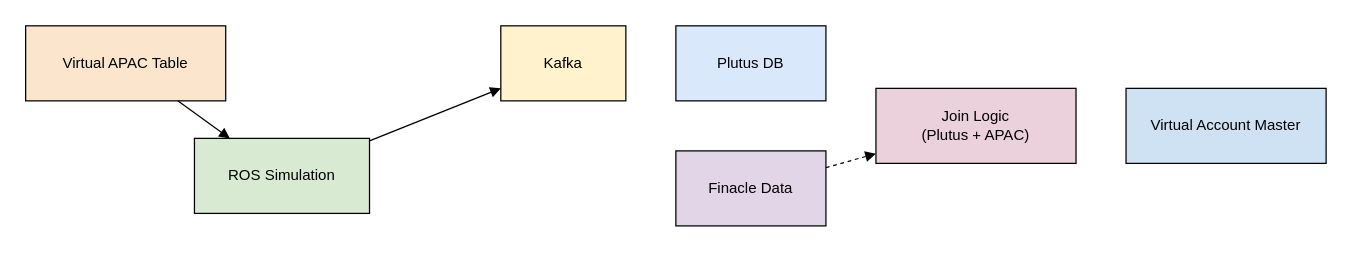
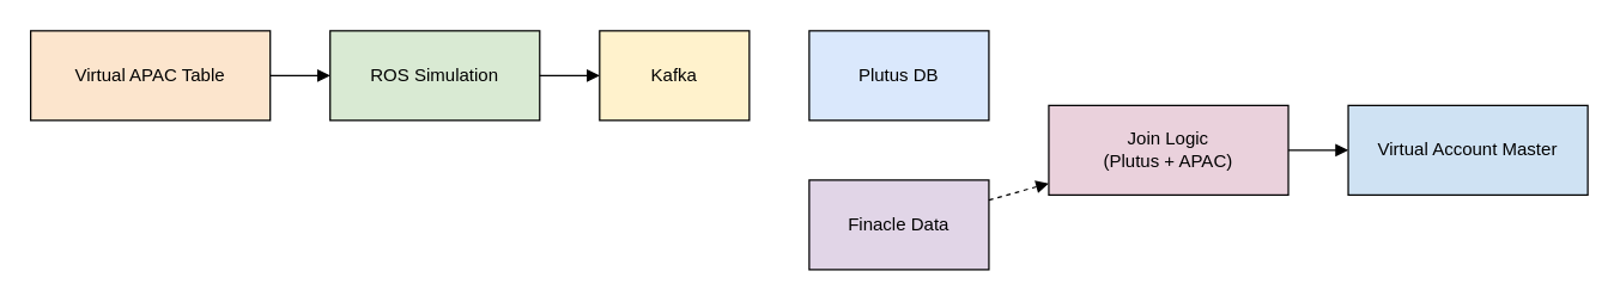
+ <mxCell id="12" style="endArrow=block;html=1;" edge="1" parent="1" source="7" target="8"><mxGeometry relative="1" as="geometry" /></mxCell>
- <mxCell id="3" value="ROS Simulation" style="shape=rectangle;whiteSpace=wrap;html=1;fillColor=#D9EAD3;" vertex="1" parent="1"><mxGeometry x="155" y="110" width="140" height="60" as="geometry" /></mxCell>
+ <mxCell id="3" value="ROS Simulation" style="shape=rectangle;whiteSpace=wrap;html=1;fillColor=#D9EAD3;" vertex="1" parent="1"><mxGeometry x="220" y="20" width="140" height="60" as="geometry" /></mxCell>
